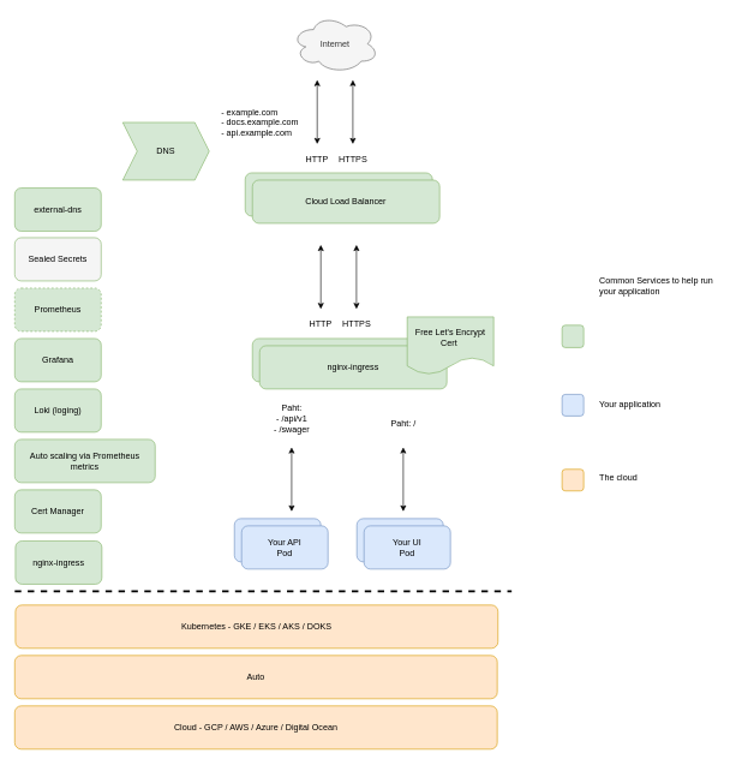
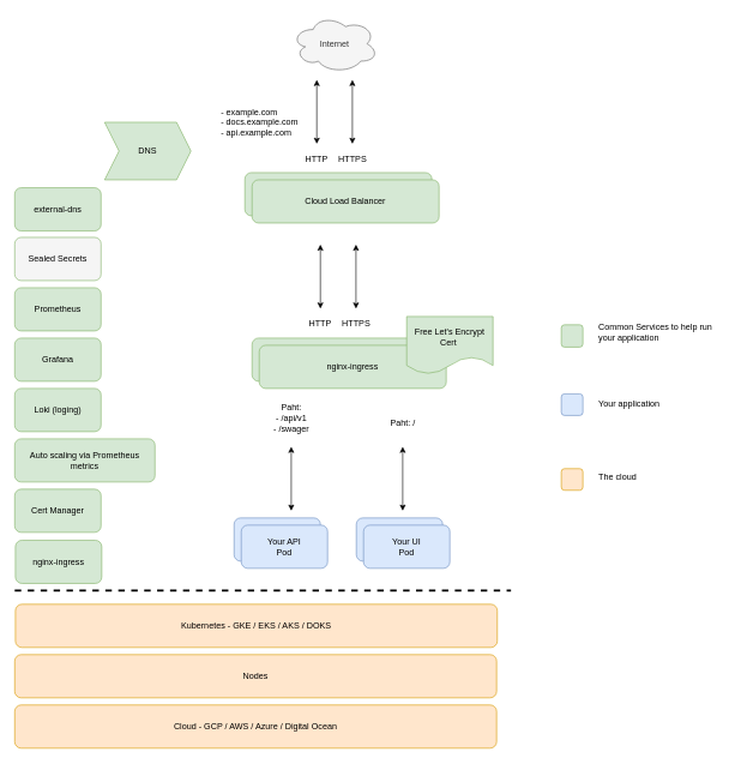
- <mxCell id="8" value="DNS" style="shape=step;perimeter=stepPerimeter;whiteSpace=wrap;html=1;fixedSize=1;fillColor=#d5e8d4;strokeColor=#82b366;" parent="1" vertex="1"><mxGeometry x="170" y="169" width="120" height="80" as="geometry" /></mxCell>
+ <mxCell id="8" value="DNS" style="shape=step;perimeter=stepPerimeter;whiteSpace=wrap;html=1;fixedSize=1;fillColor=#d5e8d4;strokeColor=#82b366;" parent="1" vertex="1"><mxGeometry x="145" y="169" width="120" height="80" as="geometry" /></mxCell>
- <mxCell id="41" value="Common Services to help run your application" style="text;html=1;strokeColor=none;fillColor=none;align=left;verticalAlign=middle;whiteSpace=wrap;rounded=0;" vertex="1" parent="1"><mxGeometry x="830" y="365" width="170" height="61" as="geometry" /></mxCell>
+ <mxCell id="41" value="Common Services to help run your application" style="text;html=1;strokeColor=none;fillColor=none;align=left;verticalAlign=middle;whiteSpace=wrap;rounded=0;" vertex="1" parent="1"><mxGeometry x="830" y="430" width="170" height="61" as="geometry" /></mxCell>
- <mxCell id="17" value="Prometheus" style="rounded=1;whiteSpace=wrap;html=1;fillColor=#d5e8d4;strokeColor=#82b366;dashed=1;" parent="1" vertex="1"><mxGeometry x="20" y="399" width="120" height="60" as="geometry" /></mxCell>
+ <mxCell id="17" value="Prometheus" style="rounded=1;whiteSpace=wrap;html=1;fillColor=#d5e8d4;strokeColor=#82b366;" parent="1" vertex="1"><mxGeometry x="20" y="399" width="120" height="60" as="geometry" /></mxCell>
- <mxCell id="24" value="Auto" style="rounded=1;whiteSpace=wrap;html=1;fillColor=#ffe6cc;strokeColor=#d79b00;" parent="1" vertex="1"><mxGeometry x="20" y="909" width="670" height="60" as="geometry" /></mxCell>
+ <mxCell id="24" value="Nodes" style="rounded=1;whiteSpace=wrap;html=1;fillColor=#ffe6cc;strokeColor=#d79b00;" parent="1" vertex="1"><mxGeometry x="20" y="909" width="670" height="60" as="geometry" /></mxCell>
